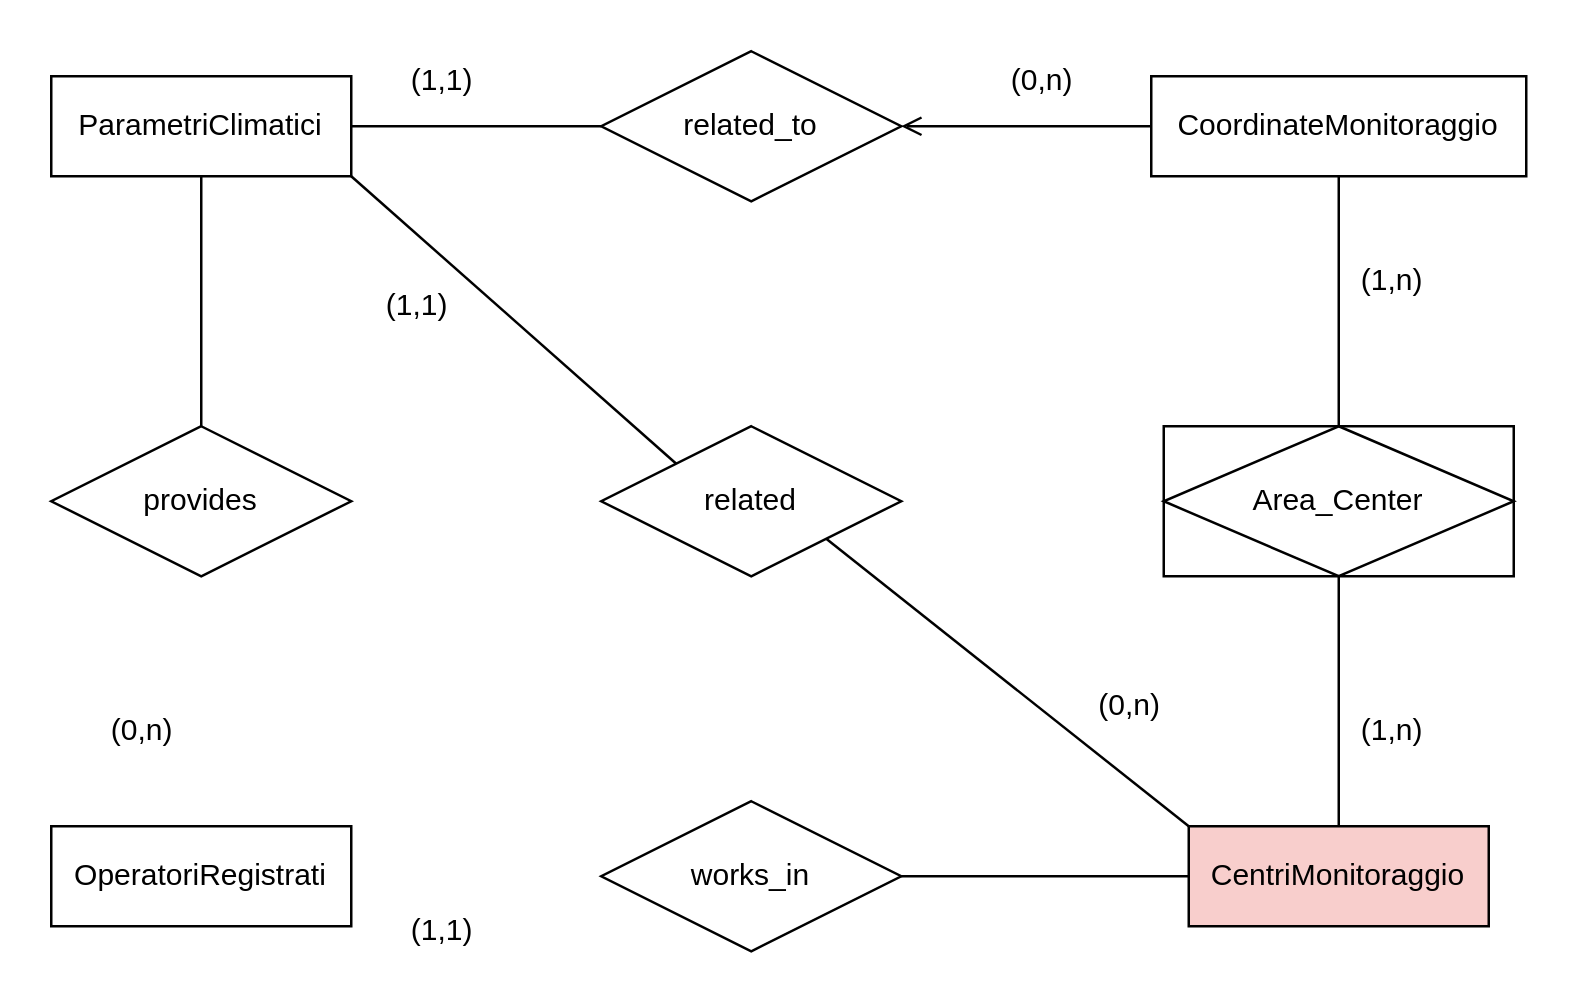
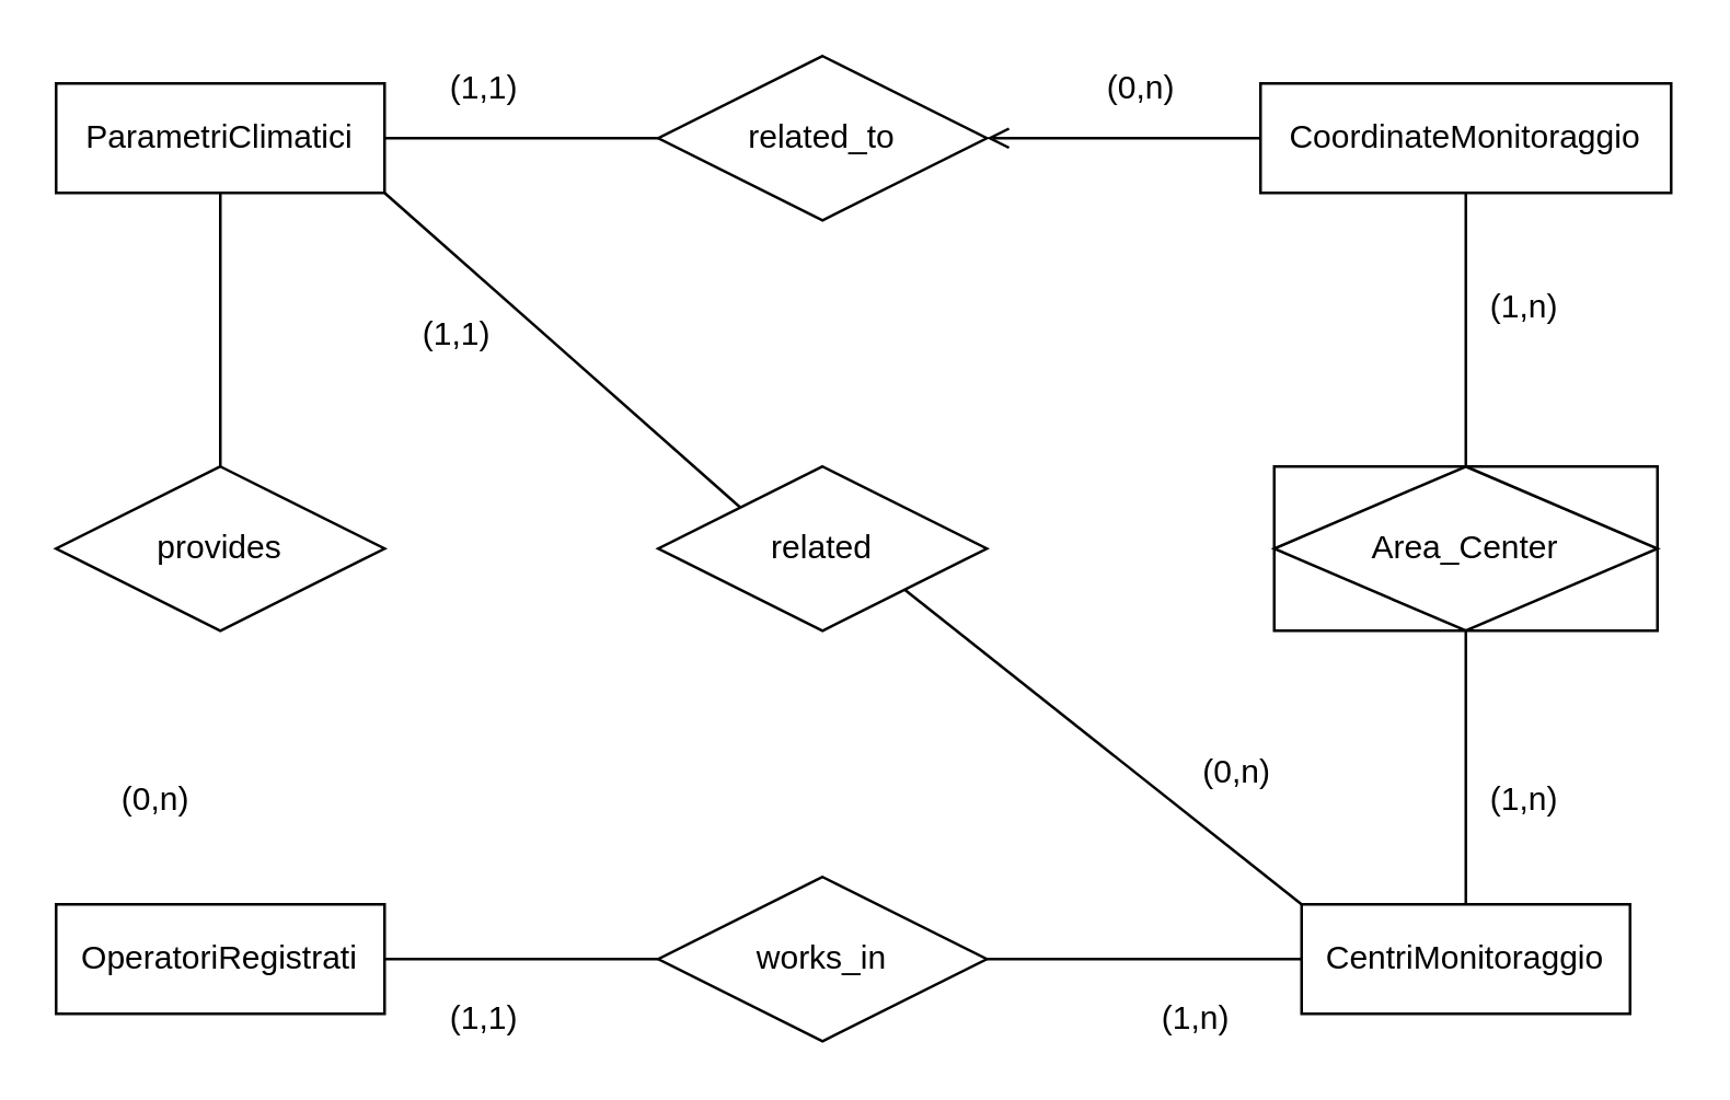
+ <mxCell id="20" value="" style="endArrow=none;html=1;rounded=0;exitX=0;exitY=0.5;exitDx=0;exitDy=0;entryX=1;entryY=0.5;entryDx=0;entryDy=0;" edge="1" parent="1" source="8" target="2"><mxGeometry relative="1" as="geometry"><mxPoint x="260" y="60" as="sourcePoint" /><mxPoint x="150" y="60" as="targetPoint" /></mxGeometry></mxCell>
+ <mxCell id="21" value="(1,n)" style="resizable=0;html=1;whiteSpace=wrap;align=right;verticalAlign=bottom;" connectable="0" vertex="1" parent="20"><mxGeometry x="1" relative="1" as="geometry"><mxPoint x="310" y="30" as="offset" /></mxGeometry></mxCell>
- <mxCell id="5" value="CentriMonitoraggio" style="whiteSpace=wrap;html=1;align=center;fillColor=#f8cecc;" vertex="1" parent="1"><mxGeometry x="475" y="330" width="120" height="40" as="geometry" /></mxCell>
+ <mxCell id="5" value="CentriMonitoraggio" style="whiteSpace=wrap;html=1;align=center;" vertex="1" parent="1"><mxGeometry x="475" y="330" width="120" height="40" as="geometry" /></mxCell>
